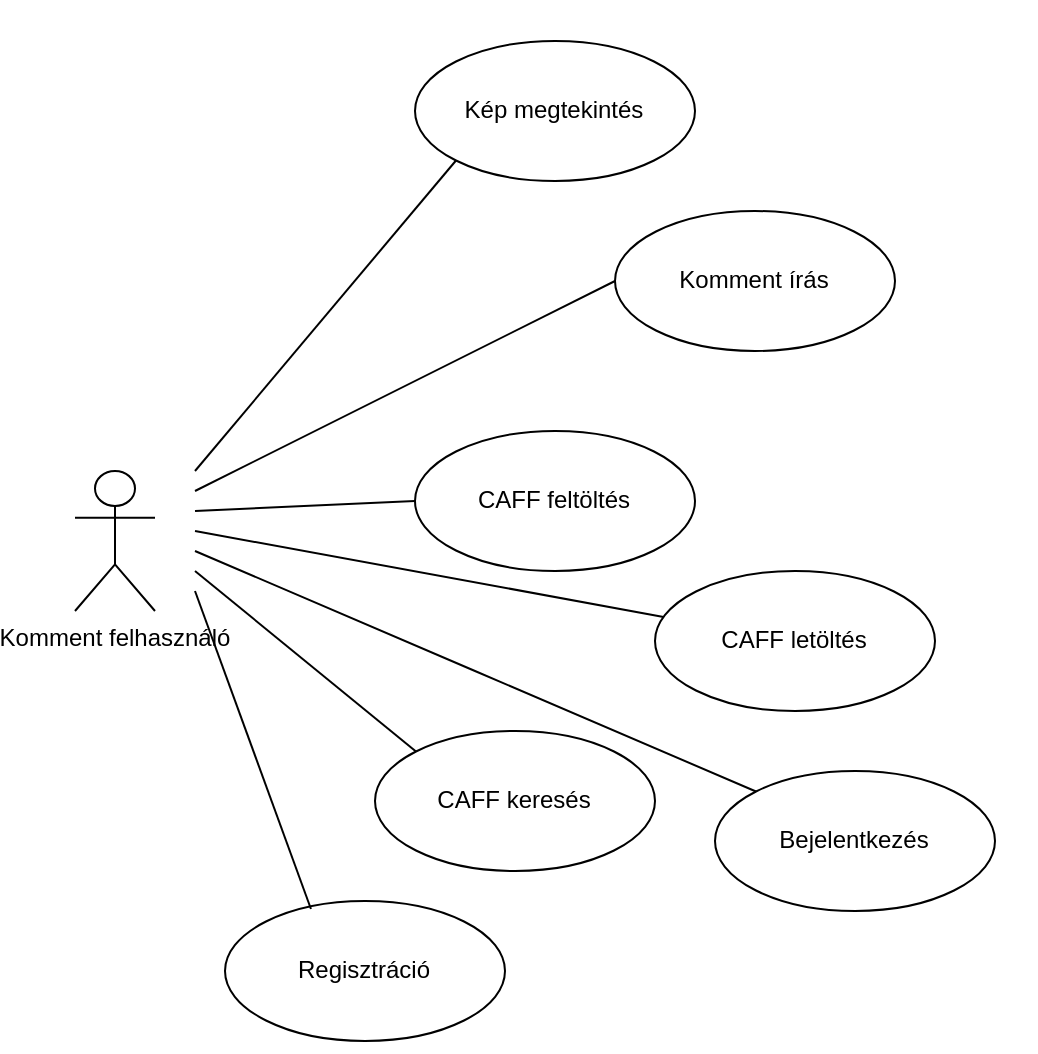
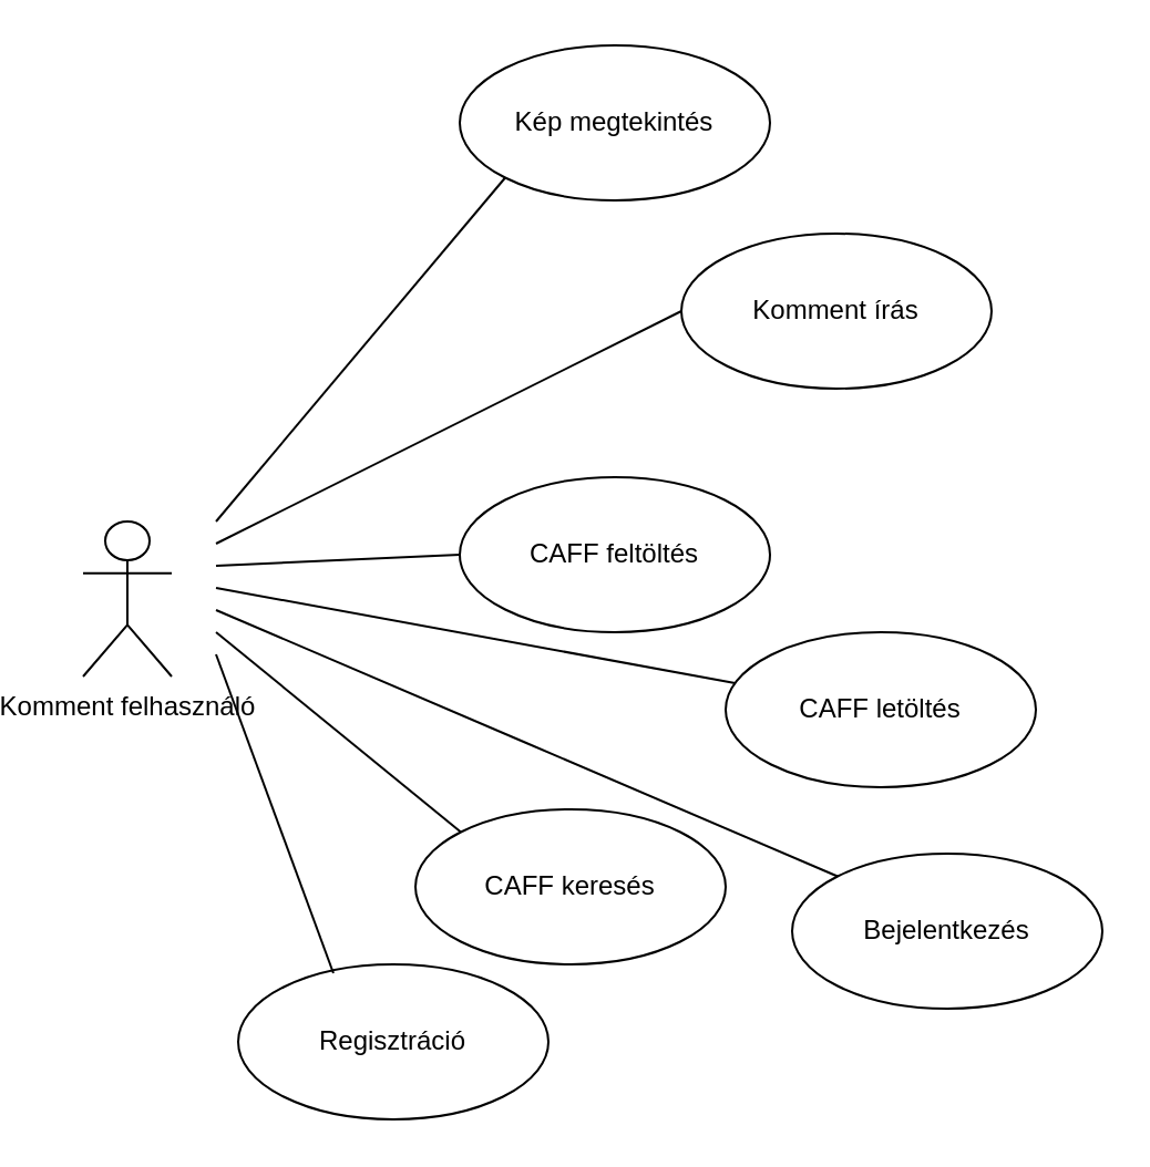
- <mxCell id="9" value="Regisztráció" style="ellipse;whiteSpace=wrap;html=1;" vertex="1" parent="1"><mxGeometry x="95" y="450" width="140" height="70" as="geometry" /></mxCell>
+ <mxCell id="9" value="Regisztráció" style="ellipse;whiteSpace=wrap;html=1;" vertex="1" parent="1"><mxGeometry x="90" y="435" width="140" height="70" as="geometry" /></mxCell>
